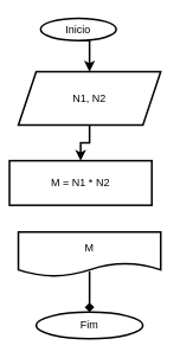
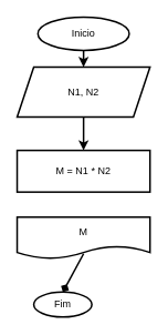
- <mxCell id="3" value="Inicio" style="ellipse;whiteSpace=wrap;html=1;strokeWidth=2;" parent="1" vertex="1"><mxGeometry x="45" y="20" width="85" height="25" as="geometry" /></mxCell>
+ <mxCell id="3" value="Inicio" style="ellipse;whiteSpace=wrap;html=1;strokeWidth=2;" parent="1" vertex="1"><mxGeometry x="45" y="20" width="110" height="40" as="geometry" /></mxCell>
- <mxCell id="4" value="M = N1 * N2" style="rounded=0;whiteSpace=wrap;html=1;strokeWidth=2;" parent="1" vertex="1"><mxGeometry x="10" y="180" width="160" height="50" as="geometry" /></mxCell>
+ <mxCell id="4" value="M = N1 * N2" style="rounded=0;whiteSpace=wrap;html=1;strokeWidth=2;" parent="1" vertex="1"><mxGeometry x="20" y="180" width="160" height="50" as="geometry" /></mxCell>
- <mxCell id="6" value="Fim" style="ellipse;whiteSpace=wrap;html=1;strokeWidth=2;" parent="1" vertex="1"><mxGeometry x="40" y="350" width="120" height="30" as="geometry" /></mxCell>
+ <mxCell id="6" value="Fim" style="ellipse;whiteSpace=wrap;html=1;strokeWidth=2;" parent="1" vertex="1"><mxGeometry x="40" y="350" width="70" height="30" as="geometry" /></mxCell>
